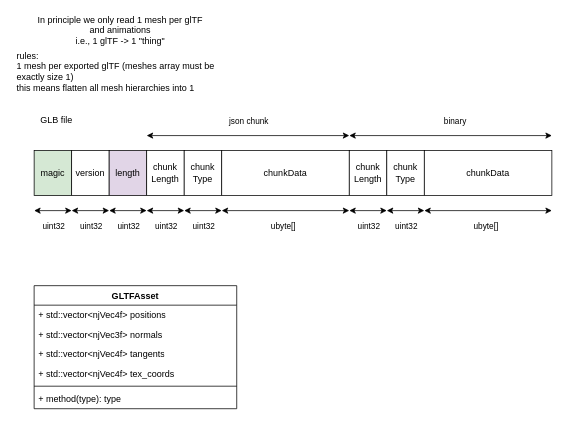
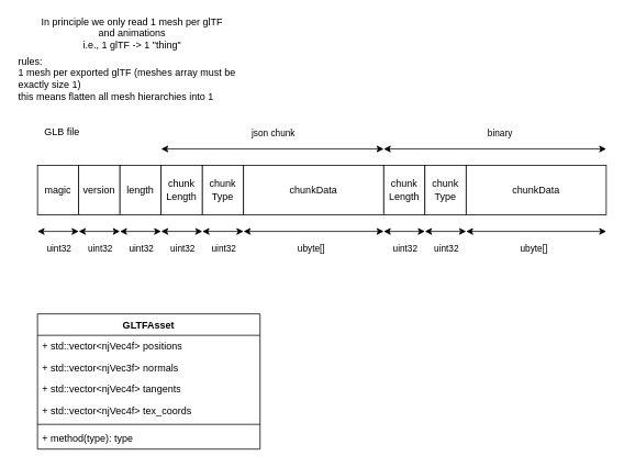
- <mxCell id="2" value="magic" style="rounded=0;whiteSpace=wrap;html=1;fillColor=#d5e8d4;" vertex="1" parent="1"><mxGeometry x="45" y="200" width="50" height="60" as="geometry" /></mxCell>
+ <mxCell id="2" value="magic" style="rounded=0;whiteSpace=wrap;html=1;" vertex="1" parent="1"><mxGeometry x="45" y="200" width="50" height="60" as="geometry" /></mxCell>
- <mxCell id="9" value="length" style="rounded=0;whiteSpace=wrap;html=1;fillColor=#e1d5e7;" vertex="1" parent="1"><mxGeometry x="145" y="200" width="50" height="60" as="geometry" /></mxCell>
+ <mxCell id="9" value="length" style="rounded=0;whiteSpace=wrap;html=1;" vertex="1" parent="1"><mxGeometry x="145" y="200" width="50" height="60" as="geometry" /></mxCell>
